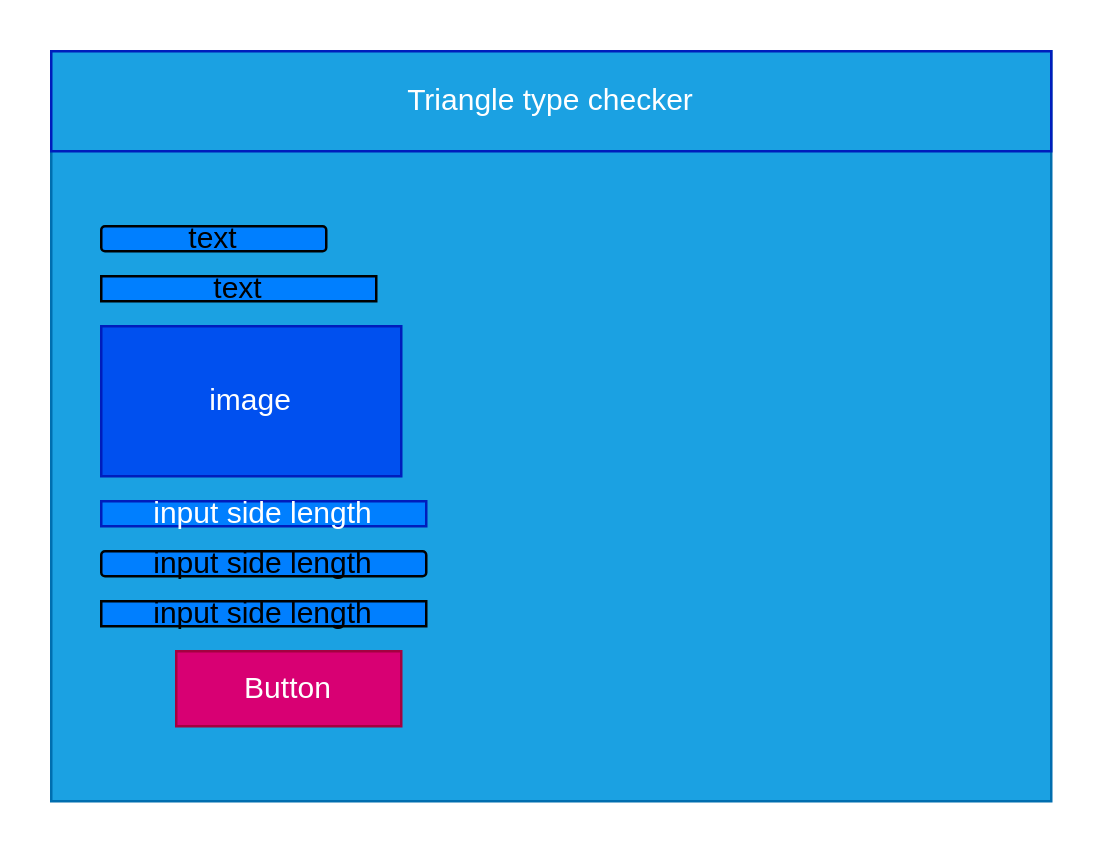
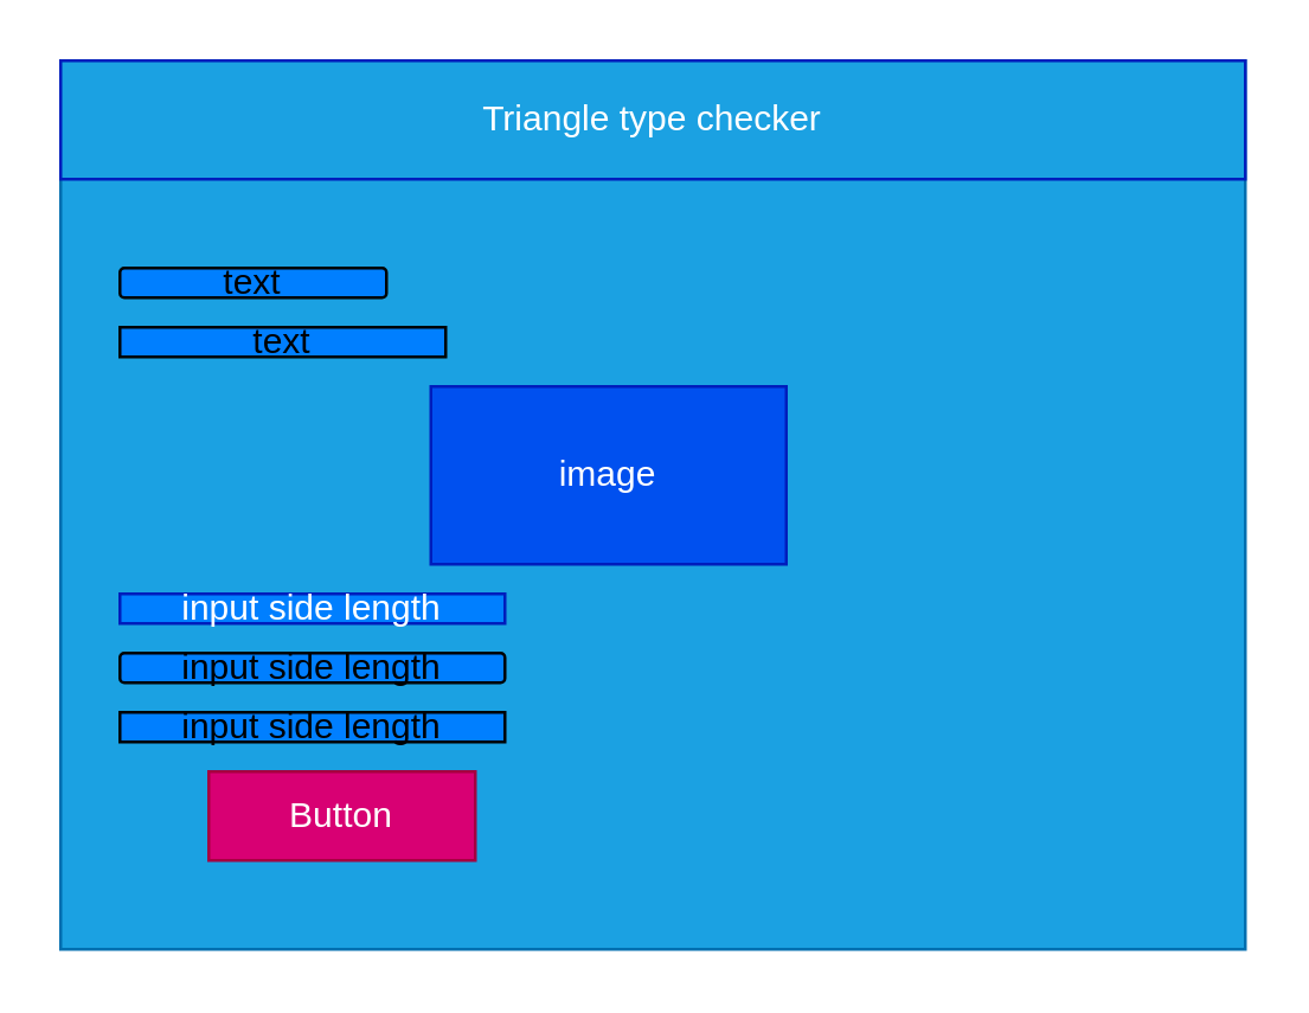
- <mxCell id="4" value="image" style="rounded=0;whiteSpace=wrap;html=1;fillColor=#0050ef;fontColor=#ffffff;strokeColor=#001DBC;" parent="1" vertex="1"><mxGeometry x="40" y="130" width="120" height="60" as="geometry" /></mxCell>
+ <mxCell id="4" value="image" style="rounded=0;whiteSpace=wrap;html=1;fillColor=#0050ef;fontColor=#ffffff;strokeColor=#001DBC;" parent="1" vertex="1"><mxGeometry x="145" y="130" width="120" height="60" as="geometry" /></mxCell>
